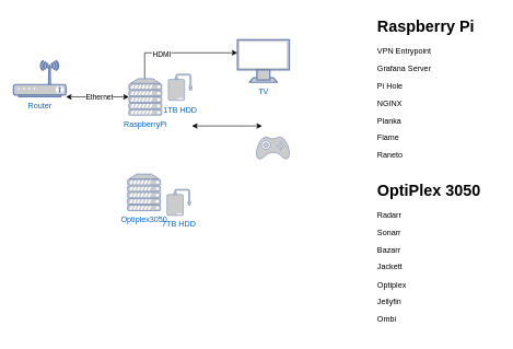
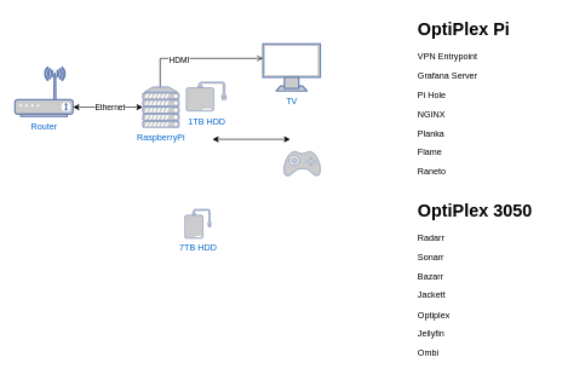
- <mxCell id="18" value="&lt;h1&gt;Raspberry Pi&lt;br&gt;&lt;/h1&gt;&lt;p&gt;VPN Entrypoint&lt;/p&gt;&lt;p&gt;Grafana Server&lt;/p&gt;&lt;p&gt;Pi Hole&lt;/p&gt;&lt;p&gt;NGINX&lt;/p&gt;&lt;p&gt;Planka&lt;/p&gt;&lt;p&gt;Flame&lt;/p&gt;&lt;p&gt;Raneto&lt;/p&gt;" style="text;html=1;strokeColor=none;fillColor=none;spacing=5;spacingTop=-20;whiteSpace=wrap;overflow=hidden;rounded=0;" vertex="1" parent="1"><mxGeometry x="570" y="20" width="190" height="240" as="geometry" /></mxCell>
+ <mxCell id="18" value="&lt;h1&gt;OptiPlex Pi&lt;br&gt;&lt;/h1&gt;&lt;p&gt;VPN Entrypoint&lt;/p&gt;&lt;p&gt;Grafana Server&lt;/p&gt;&lt;p&gt;Pi Hole&lt;/p&gt;&lt;p&gt;NGINX&lt;/p&gt;&lt;p&gt;Planka&lt;/p&gt;&lt;p&gt;Flame&lt;/p&gt;&lt;p&gt;Raneto&lt;/p&gt;" style="text;html=1;strokeColor=none;fillColor=none;spacing=5;spacingTop=-20;whiteSpace=wrap;overflow=hidden;rounded=0;" vertex="1" parent="1"><mxGeometry x="570" y="20" width="190" height="240" as="geometry" /></mxCell>
- <mxCell id="5" style="edgeStyle=orthogonalEdgeStyle;rounded=0;orthogonalLoop=1;jettySize=auto;html=1;" edge="1" parent="1" source="9" target="4"><mxGeometry relative="1" as="geometry"><Array as="points"><mxPoint x="220" y="80" /></Array></mxGeometry></mxCell>
+ <mxCell id="5" style="edgeStyle=orthogonalEdgeStyle;rounded=0;orthogonalLoop=1;jettySize=auto;html=1;endArrow=open;" edge="1" parent="1" source="9" target="4"><mxGeometry relative="1" as="geometry"><Array as="points"><mxPoint x="220" y="80" /></Array></mxGeometry></mxCell>
- <mxCell id="3" value="Router" style="fontColor=#0066CC;verticalAlign=top;verticalLabelPosition=bottom;labelPosition=center;align=center;html=1;outlineConnect=0;fillColor=#CCCCCC;strokeColor=#6881B3;gradientColor=none;gradientDirection=north;strokeWidth=2;shape=mxgraph.networks.wireless_modem;" vertex="1" parent="1"><mxGeometry x="20" y="92" width="80" height="55" as="geometry" /></mxCell>
+ <mxCell id="3" value="Router" style="fontColor=#0066CC;verticalAlign=top;verticalLabelPosition=bottom;labelPosition=center;align=center;html=1;outlineConnect=0;fillColor=#CCCCCC;strokeColor=#6881B3;gradientColor=none;gradientDirection=north;strokeWidth=2;shape=mxgraph.networks.wireless_modem;" vertex="1" parent="1"><mxGeometry x="20" y="92" width="80" height="68" as="geometry" /></mxCell>
- <mxCell id="10" value="1TB HDD" style="fontColor=#0066CC;verticalAlign=top;verticalLabelPosition=bottom;labelPosition=center;align=center;html=1;outlineConnect=0;fillColor=#CCCCCC;strokeColor=#6881B3;gradientColor=none;gradientDirection=north;strokeWidth=2;shape=mxgraph.networks.external_storage;" vertex="1" parent="1"><mxGeometry x="256" y="112.5" width="36" height="40" as="geometry" /></mxCell>
+ <mxCell id="10" value="1TB HDD" style="fontColor=#0066CC;verticalAlign=top;verticalLabelPosition=bottom;labelPosition=center;align=center;html=1;outlineConnect=0;fillColor=#CCCCCC;strokeColor=#6881B3;gradientColor=none;gradientDirection=north;strokeWidth=2;shape=mxgraph.networks.external_storage;" vertex="1" parent="1"><mxGeometry x="256" y="112.5" width="55" height="40" as="geometry" /></mxCell>
- <mxCell id="11" value="Optiplex3050" style="fontColor=#0066CC;verticalAlign=top;verticalLabelPosition=bottom;labelPosition=center;align=center;html=1;outlineConnect=0;fillColor=#CCCCCC;strokeColor=#6881B3;gradientColor=none;gradientDirection=north;strokeWidth=2;shape=mxgraph.networks.server;" vertex="1" parent="1"><mxGeometry x="194" y="264.94" width="50" height="55.56" as="geometry" /></mxCell>
